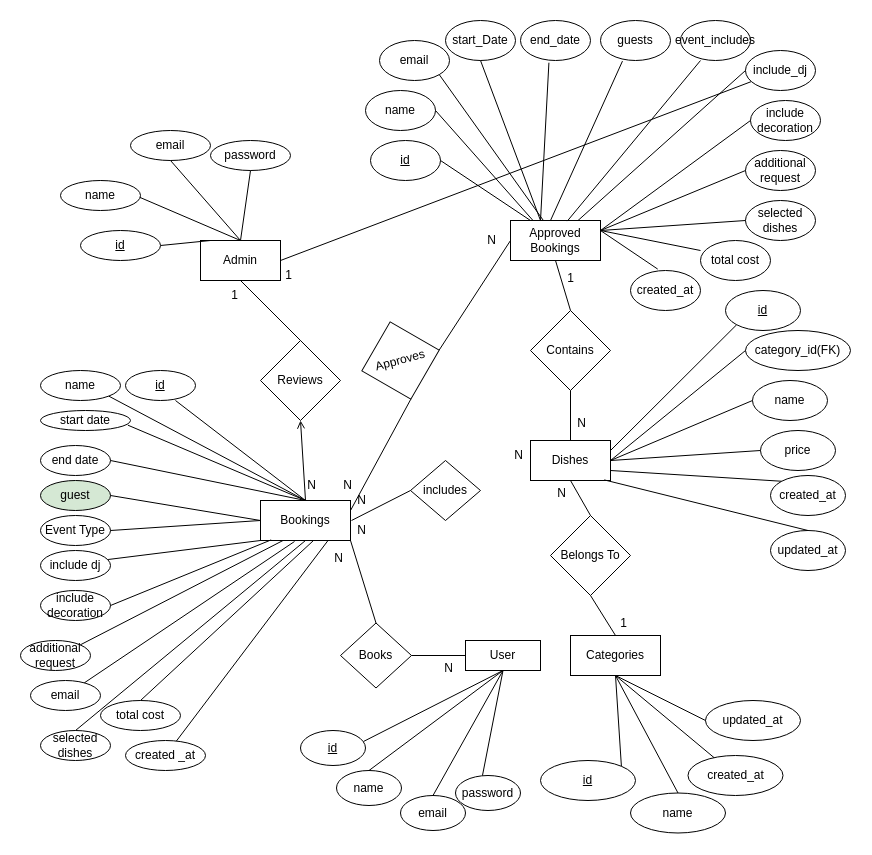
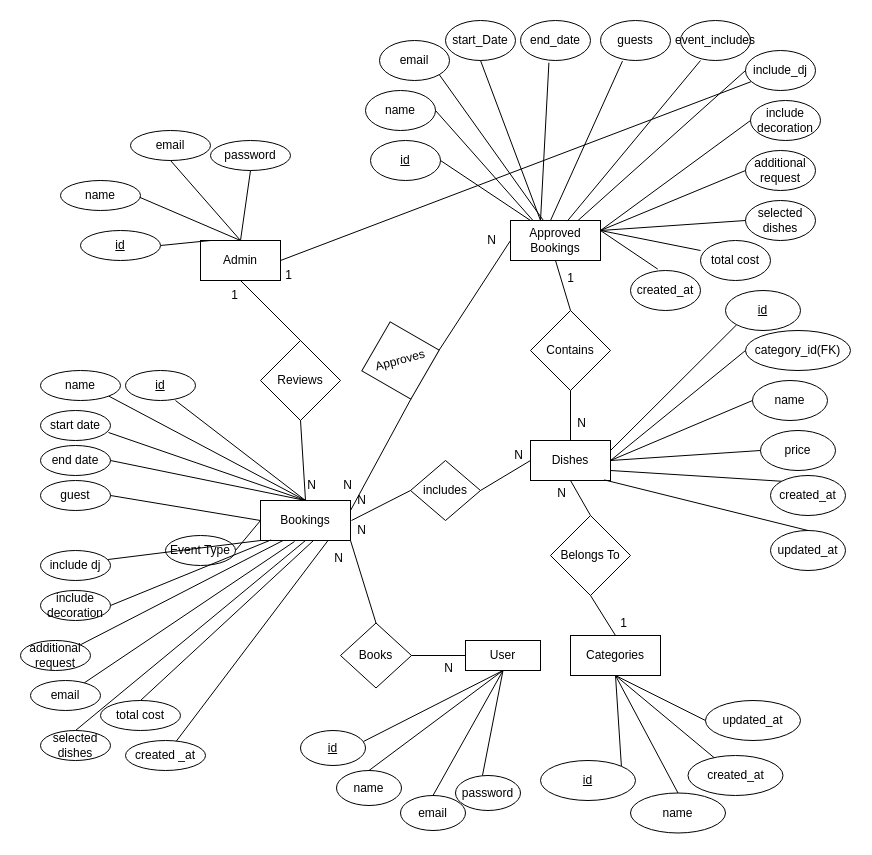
- <mxCell id="35" value="start date" style="ellipse;whiteSpace=wrap;html=1;" parent="1" vertex="1"><mxGeometry x="40" y="410" width="90" height="20" as="geometry" /></mxCell>
+ <mxCell id="35" value="start date" style="ellipse;whiteSpace=wrap;html=1;" parent="1" vertex="1"><mxGeometry x="40" y="410" width="70" height="30" as="geometry" /></mxCell>
- <mxCell id="7" value="" style="endArrow=open;html=1;rounded=0;entryX=0.5;entryY=1;entryDx=0;entryDy=0;exitX=0.5;exitY=0;exitDx=0;exitDy=0;" parent="1" source="4" target="5" edge="1"><mxGeometry width="50" height="50" relative="1" as="geometry"><mxPoint x="239.5" y="500" as="sourcePoint" /><mxPoint x="239.5" y="430" as="targetPoint" /></mxGeometry></mxCell>
+ <mxCell id="7" value="" style="endArrow=none;html=1;rounded=0;entryX=0.5;entryY=1;entryDx=0;entryDy=0;exitX=0.5;exitY=0;exitDx=0;exitDy=0;" parent="1" source="4" target="5" edge="1"><mxGeometry width="50" height="50" relative="1" as="geometry"><mxPoint x="239.5" y="500" as="sourcePoint" /><mxPoint x="239.5" y="430" as="targetPoint" /></mxGeometry></mxCell>
+ <mxCell id="111" value="" style="endArrow=none;html=1;rounded=0;entryX=0;entryY=0.5;entryDx=0;entryDy=0;exitX=1;exitY=0.5;exitDx=0;exitDy=0;" edge="1" parent="1" source="110" target="14"><mxGeometry width="50" height="50" relative="1" as="geometry"><mxPoint x="510" y="540" as="sourcePoint" /><mxPoint x="560" y="490" as="targetPoint" /></mxGeometry></mxCell>
- <mxCell id="29" value="guest" style="ellipse;whiteSpace=wrap;html=1;fillColor=#d5e8d4;" parent="1" vertex="1"><mxGeometry x="40" y="480" width="70" height="30" as="geometry" /></mxCell>
+ <mxCell id="29" value="guest" style="ellipse;whiteSpace=wrap;html=1;" parent="1" vertex="1"><mxGeometry x="40" y="480" width="70" height="30" as="geometry" /></mxCell>
- <mxCell id="30" value="Event Type" style="ellipse;whiteSpace=wrap;html=1;" parent="1" vertex="1"><mxGeometry x="40" y="515" width="70" height="30" as="geometry" /></mxCell>
+ <mxCell id="30" value="Event Type" style="ellipse;whiteSpace=wrap;html=1;" parent="1" vertex="1"><mxGeometry x="165" y="535" width="70" height="30" as="geometry" /></mxCell>
